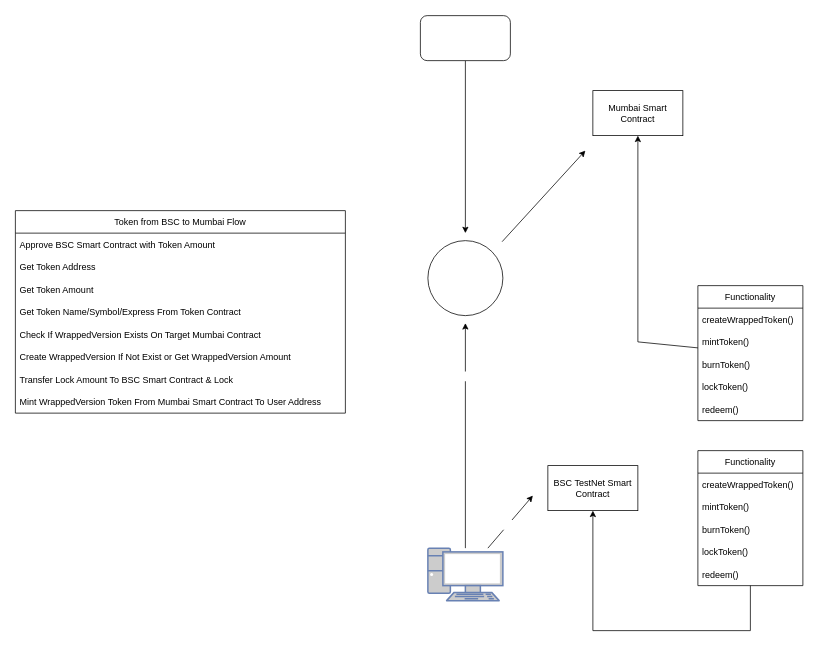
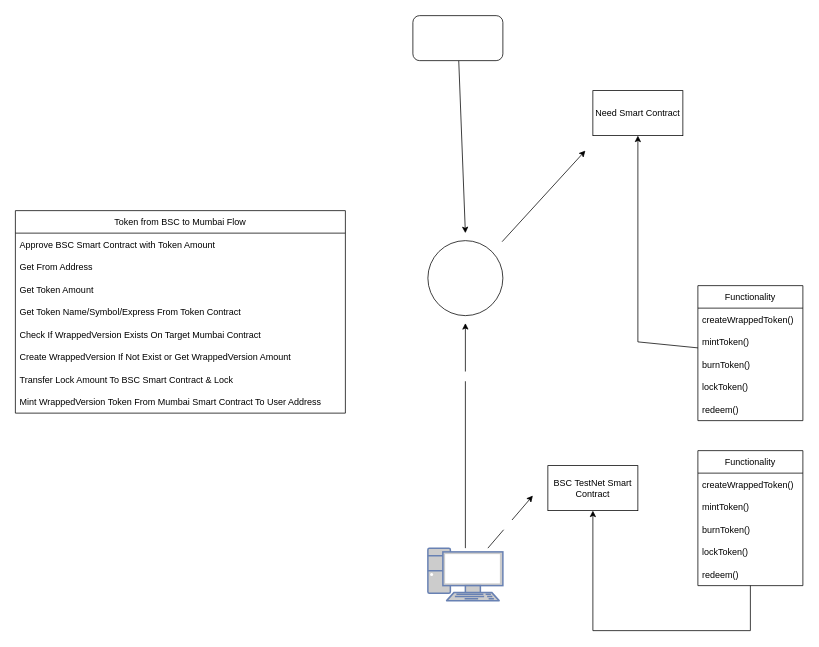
- <mxCell id="35" value="Bridge Account To Transaction To Multiple Networks" style="rounded=1;whiteSpace=wrap;html=1;fontColor=#FFFFFF;" vertex="1" parent="1"><mxGeometry x="560" y="20" width="120" height="60" as="geometry" /></mxCell>
+ <mxCell id="35" value="Bridge Account To Transaction To Multiple Networks" style="rounded=1;whiteSpace=wrap;html=1;fontColor=#FFFFFF;" vertex="1" parent="1"><mxGeometry x="550" y="20" width="120" height="60" as="geometry" /></mxCell>
- <mxCell id="3" value="Mumbai Smart Contract" style="rounded=0;whiteSpace=wrap;html=1;" vertex="1" parent="1"><mxGeometry x="790" width="120" height="60" as="geometry" y="120" /></mxCell>
+ <mxCell id="3" value="Need Smart Contract" style="rounded=0;whiteSpace=wrap;html=1;" vertex="1" parent="1"><mxGeometry x="790" width="120" height="60" as="geometry" y="120" /></mxCell>
- <mxCell id="25" value="Get Token Address" style="text;strokeColor=none;fillColor=none;align=left;verticalAlign=middle;spacingLeft=4;spacingRight=4;overflow=hidden;points=[[0,0.5],[1,0.5]];portConstraint=eastwest;rotatable=0;" vertex="1" parent="23"><mxGeometry y="60" width="440" height="30" as="geometry" /></mxCell>
+ <mxCell id="25" value="Get From Address" style="text;strokeColor=none;fillColor=none;align=left;verticalAlign=middle;spacingLeft=4;spacingRight=4;overflow=hidden;points=[[0,0.5],[1,0.5]];portConstraint=eastwest;rotatable=0;" vertex="1" parent="23"><mxGeometry y="60" width="440" height="30" as="geometry" /></mxCell>
